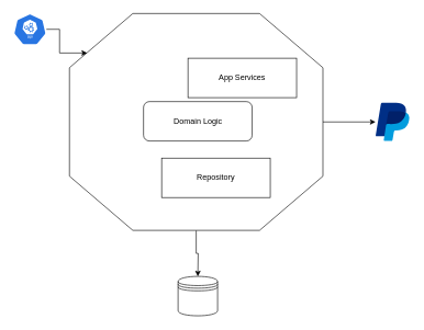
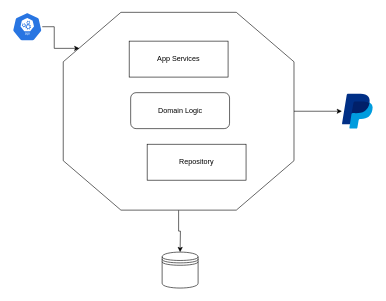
- <mxCell id="11" value="App Services" style="rounded=0;whiteSpace=wrap;html=1;" vertex="1" parent="1"><mxGeometry x="285" y="88" width="165" height="60" as="geometry" /></mxCell>
+ <mxCell id="11" value="App Services" style="rounded=0;whiteSpace=wrap;html=1;" vertex="1" parent="1"><mxGeometry x="215" y="68" width="165" height="60" as="geometry" /></mxCell>
